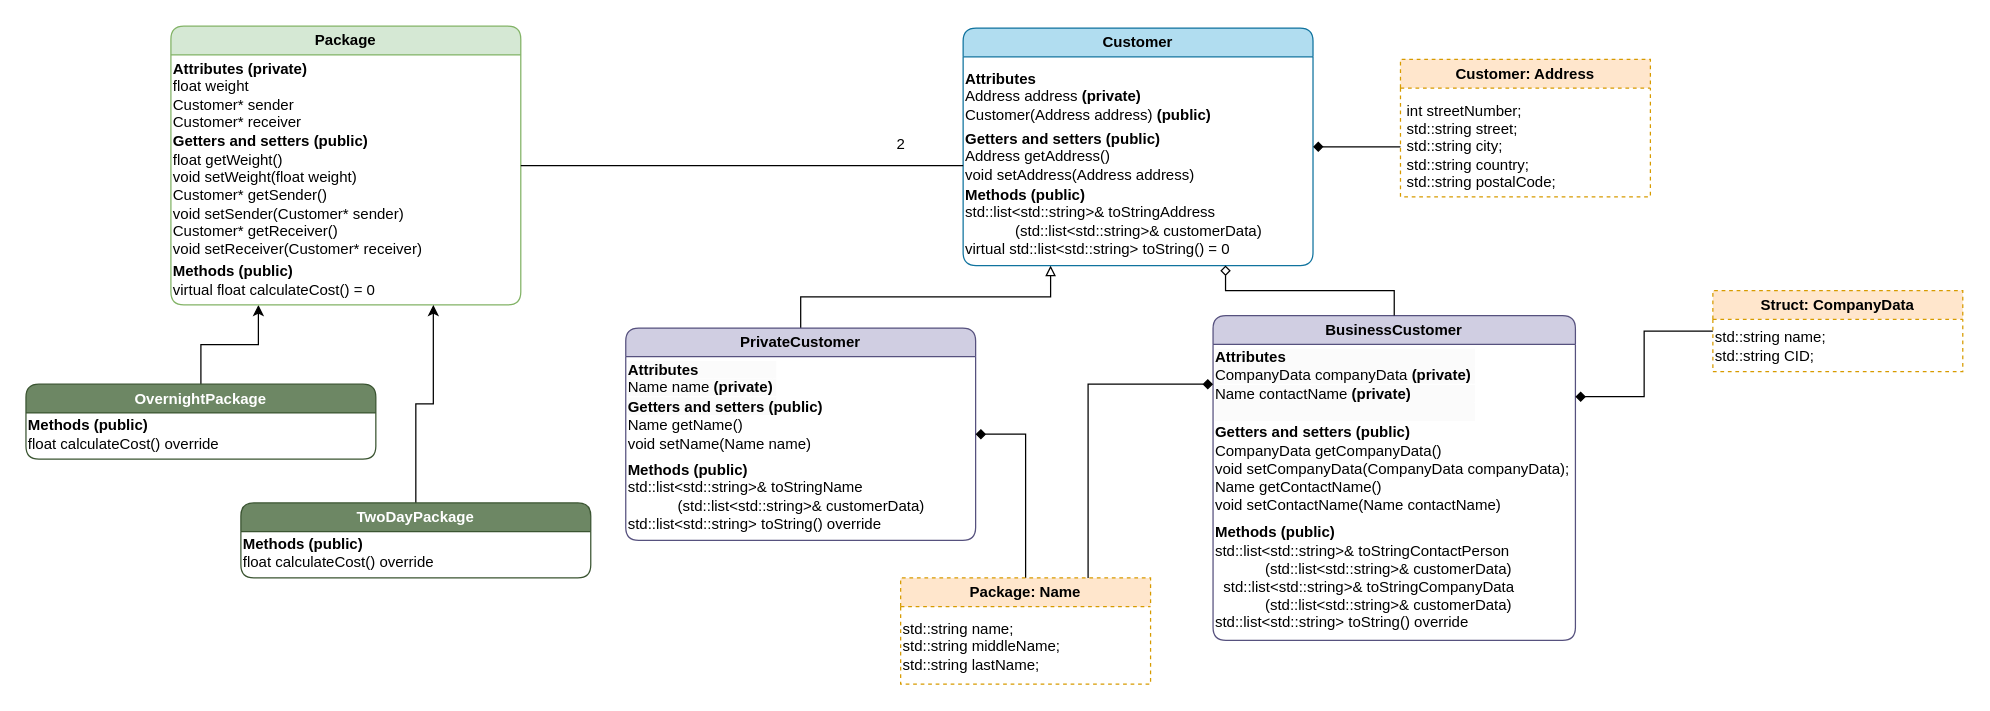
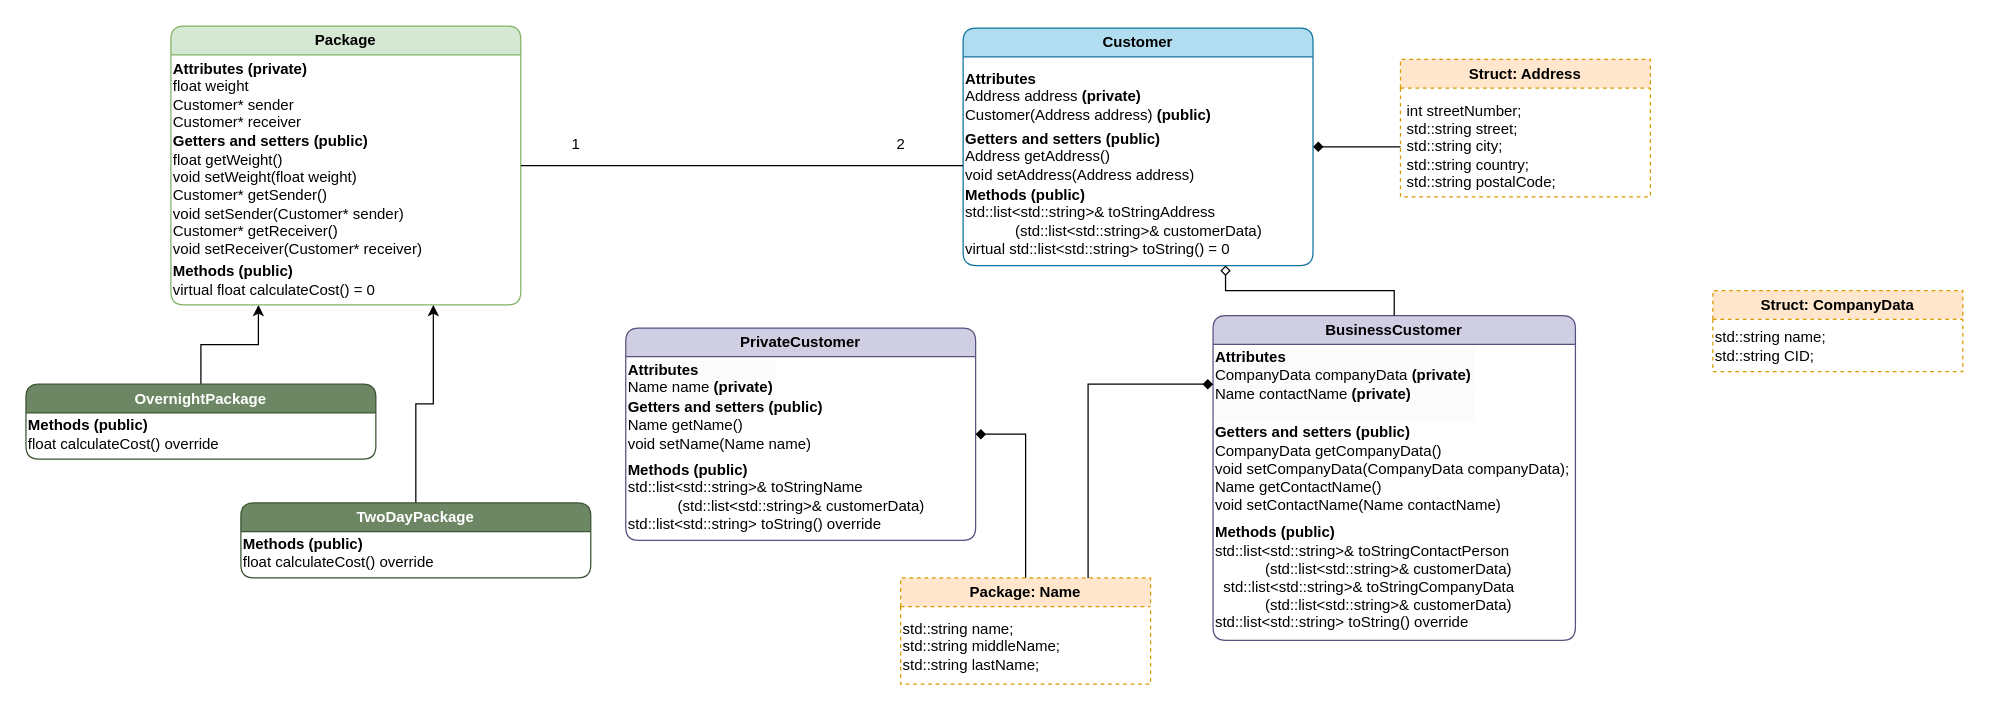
- <mxCell id="25" value="Customer: Address" style="swimlane;whiteSpace=wrap;html=1;fillColor=#ffe6cc;strokeColor=#d79b00;dashed=1;" parent="1" vertex="1"><mxGeometry x="1120" y="47" width="200" height="110" as="geometry" /></mxCell>
+ <mxCell id="25" value="Struct: Address" style="swimlane;whiteSpace=wrap;html=1;fillColor=#ffe6cc;strokeColor=#d79b00;dashed=1;" parent="1" vertex="1"><mxGeometry x="1120" y="47" width="200" height="110" as="geometry" /></mxCell>
+ <mxCell id="37" value="1" style="text;html=1;align=center;verticalAlign=middle;resizable=0;points=[];autosize=1;strokeColor=none;fillColor=none;" parent="1" vertex="1"><mxGeometry x="445" y="100" width="30" height="30" as="geometry" /></mxCell>
- <mxCell id="12" style="edgeStyle=orthogonalEdgeStyle;rounded=0;orthogonalLoop=1;jettySize=auto;html=1;entryX=0.25;entryY=1;entryDx=0;entryDy=0;endArrow=block;endFill=0;" parent="1" source="13" target="17" edge="1"><mxGeometry relative="1" as="geometry" /></mxCell>
- <mxCell id="31" style="edgeStyle=orthogonalEdgeStyle;rounded=0;orthogonalLoop=1;jettySize=auto;html=1;entryX=1;entryY=0.25;entryDx=0;entryDy=0;startArrow=none;startFill=0;endArrow=diamond;endFill=1;" parent="1" source="32" target="21" edge="1"><mxGeometry relative="1" as="geometry" /></mxCell>
